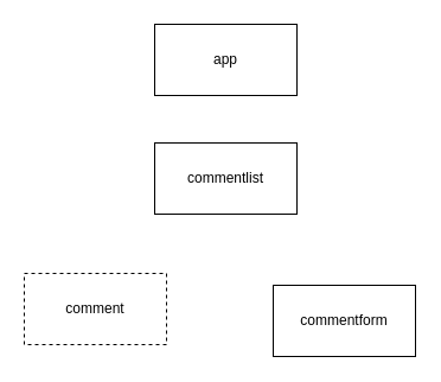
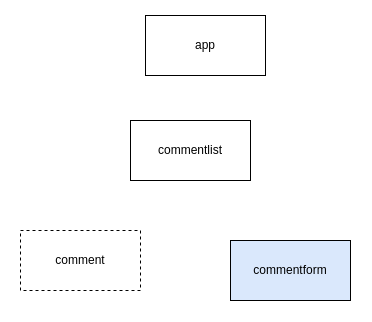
- <mxCell id="2" value="app" style="rounded=0;whiteSpace=wrap;html=1;" parent="1" vertex="1"><mxGeometry x="130" y="20" width="120" height="60" as="geometry" /></mxCell>
+ <mxCell id="2" value="app" style="rounded=0;whiteSpace=wrap;html=1;" parent="1" vertex="1"><mxGeometry x="145" y="15" width="120" height="60" as="geometry" /></mxCell>
- <mxCell id="5" value="commentform&lt;br&gt;" style="rounded=0;whiteSpace=wrap;html=1;" vertex="1" parent="1"><mxGeometry x="230" y="240" width="120" height="60" as="geometry" /></mxCell>
+ <mxCell id="5" value="commentform&lt;br&gt;" style="rounded=0;whiteSpace=wrap;html=1;fillColor=#dae8fc;" vertex="1" parent="1"><mxGeometry x="230" y="240" width="120" height="60" as="geometry" /></mxCell>
